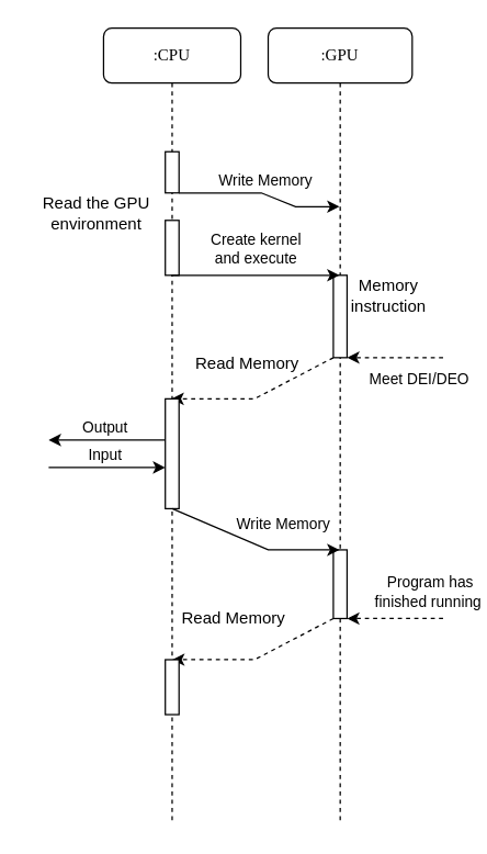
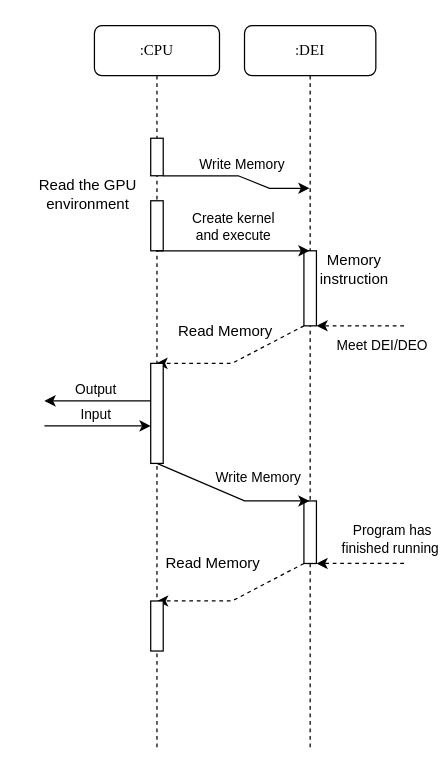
- <mxCell id="2" value=":GPU" style="shape=umlLifeline;perimeter=lifelinePerimeter;whiteSpace=wrap;html=1;container=1;collapsible=0;recursiveResize=0;outlineConnect=0;rounded=1;shadow=0;comic=0;labelBackgroundColor=none;strokeWidth=1;fontFamily=Verdana;fontSize=12;align=center;" parent="1" vertex="1"><mxGeometry x="195" y="20" width="105" height="580" as="geometry" /></mxCell>
+ <mxCell id="2" value=":DEI" style="shape=umlLifeline;perimeter=lifelinePerimeter;whiteSpace=wrap;html=1;container=1;collapsible=0;recursiveResize=0;outlineConnect=0;rounded=1;shadow=0;comic=0;labelBackgroundColor=none;strokeWidth=1;fontFamily=Verdana;fontSize=12;align=center;" parent="1" vertex="1"><mxGeometry x="195" y="20" width="105" height="580" as="geometry" /></mxCell>
